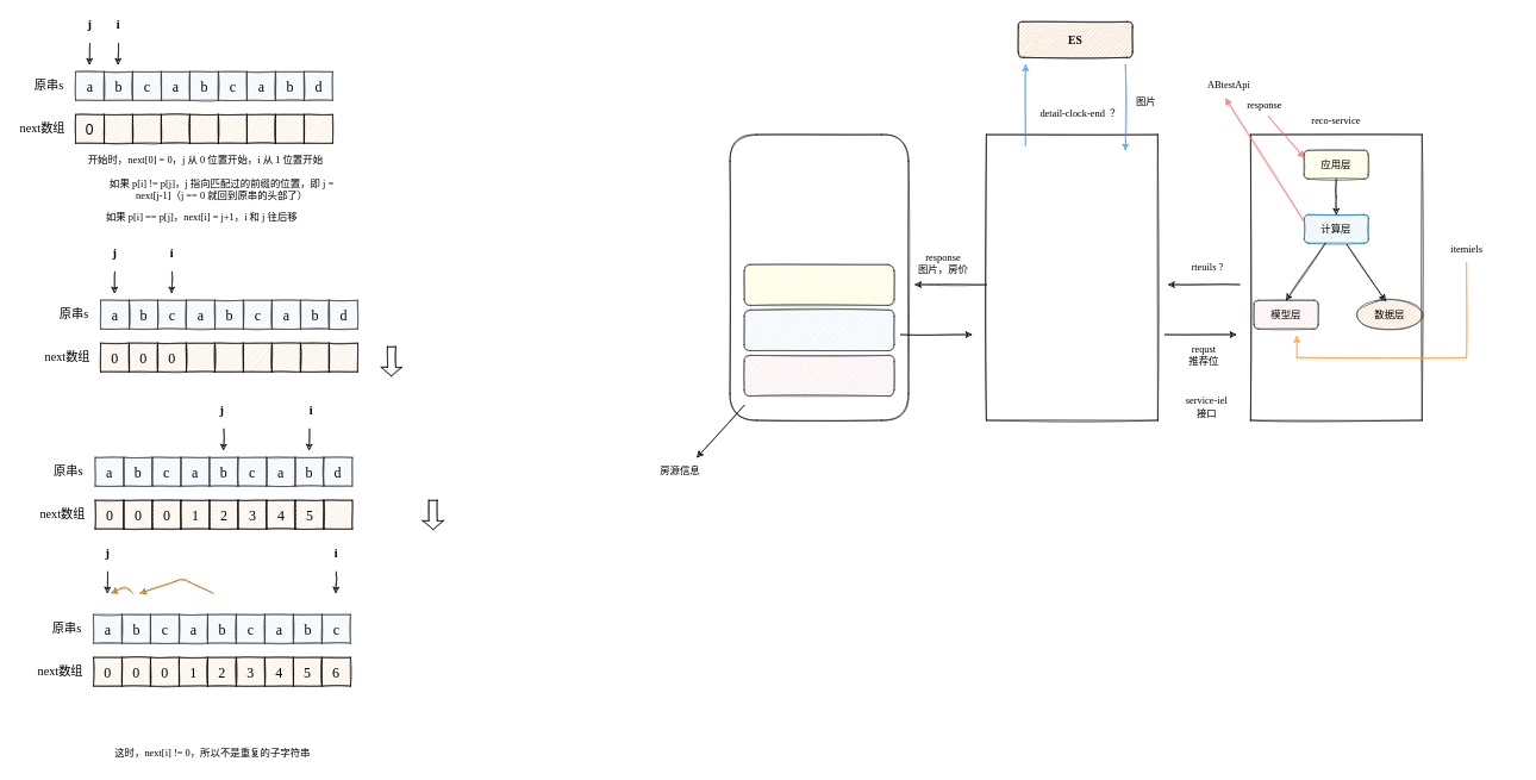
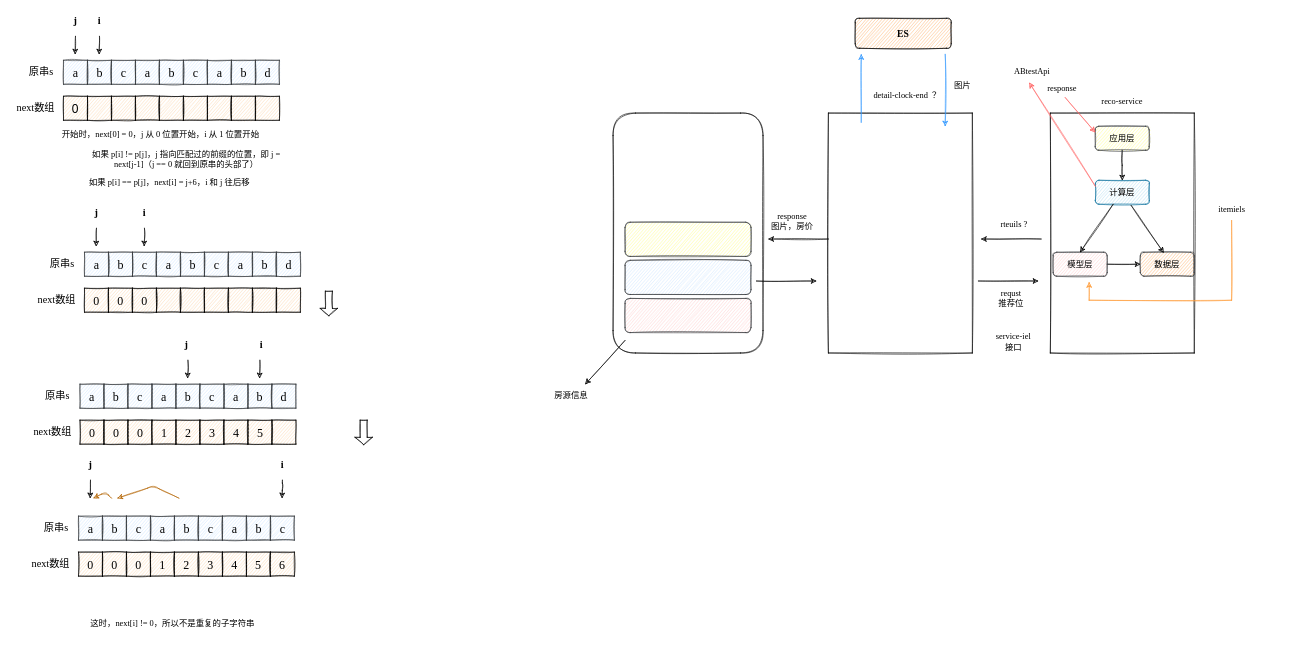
- <mxCell id="35" value="&lt;font face=&quot;Comic Sans MS&quot; style=&quot;font-size: 14px&quot;&gt;开始时，next[0] = 0，j 从 0 位置开始，i 从 1 位置开始&lt;/font&gt;" style="text;html=1;strokeColor=none;fillColor=none;align=center;verticalAlign=middle;whiteSpace=wrap;rounded=0;shadow=0;sketch=1;" parent="1" vertex="1"><mxGeometry x="107.5" y="210" width="357.5" height="30" as="geometry" /></mxCell>
+ <mxCell id="35" value="&lt;font face=&quot;Comic Sans MS&quot; style=&quot;font-size: 14px&quot;&gt;开始时，next[0] = 0，j 从 0 位置开始，i 从 1 位置开始&lt;/font&gt;" style="text;html=1;strokeColor=none;fillColor=none;align=center;verticalAlign=middle;whiteSpace=wrap;rounded=0;shadow=0;sketch=1;" parent="1" vertex="1"><mxGeometry x="87.5" y="210" width="357.5" height="30" as="geometry" /></mxCell>
- <mxCell id="37" value="&lt;span style=&quot;font-family: &amp;#34;comic sans ms&amp;#34; ; font-size: 14px&quot;&gt;如果 p[i] == p[j]，next[i] = j+1，i 和 j 往后移&lt;/span&gt;" style="text;html=1;strokeColor=none;fillColor=none;align=center;verticalAlign=middle;whiteSpace=wrap;rounded=0;shadow=0;sketch=1;" parent="1" vertex="1"><mxGeometry x="107.5" y="290" width="347.5" height="30" as="geometry" /></mxCell>
+ <mxCell id="37" value="&lt;span style=&quot;font-family: &amp;#34;comic sans ms&amp;#34; ; font-size: 14px&quot;&gt;如果 p[i] == p[j]，next[i] = j+6，i 和 j 往后移&lt;/span&gt;" style="text;html=1;strokeColor=none;fillColor=none;align=center;verticalAlign=middle;whiteSpace=wrap;rounded=0;shadow=0;sketch=1;" parent="1" vertex="1"><mxGeometry x="107.5" y="290" width="347.5" height="30" as="geometry" /></mxCell>
+ <mxCell id="161" value="" style="edgeStyle=orthogonalEdgeStyle;rounded=0;sketch=1;orthogonalLoop=1;jettySize=auto;html=1;" edge="1" parent="1" source="162" target="163"><mxGeometry relative="1" as="geometry" /></mxCell>
- <mxCell id="163" value="&lt;font style=&quot;font-size: 14px&quot;&gt;数据层&lt;/font&gt;" style="ellipse;whiteSpace=wrap;html=1;sketch=1;strokeColor=#36393d;fillColor=#FFB570;" vertex="1" parent="1"><mxGeometry x="1900.25" y="420" width="90" height="40" as="geometry" /></mxCell>
+ <mxCell id="163" value="&lt;font style=&quot;font-size: 14px&quot;&gt;数据层&lt;/font&gt;" style="rounded=1;whiteSpace=wrap;html=1;sketch=1;strokeColor=#36393d;fillColor=#FFB570;" vertex="1" parent="1"><mxGeometry x="1900.25" y="420" width="90" height="40" as="geometry" /></mxCell>
- <mxCell id="139" value="&lt;font face=&quot;comic sans ms&quot;&gt;&lt;span style=&quot;font-size: 14px&quot;&gt;这时，next[i] != 0，所以不是重复的子字符串&lt;/span&gt;&lt;/font&gt;" style="text;html=1;strokeColor=none;fillColor=none;align=center;verticalAlign=middle;whiteSpace=wrap;rounded=0;shadow=0;sketch=1;" parent="1" vertex="1"><mxGeometry x="122.5" y="1040" width="347.5" height="30" as="geometry" /></mxCell>
+ <mxCell id="139" value="&lt;font face=&quot;comic sans ms&quot;&gt;&lt;span style=&quot;font-size: 14px&quot;&gt;这时，next[i] != 0，所以不是重复的子字符串&lt;/span&gt;&lt;/font&gt;" style="text;html=1;strokeColor=none;fillColor=none;align=center;verticalAlign=middle;whiteSpace=wrap;rounded=0;shadow=0;sketch=1;" parent="1" vertex="1"><mxGeometry x="112.5" y="1025" width="347.5" height="30" as="geometry" /></mxCell>
